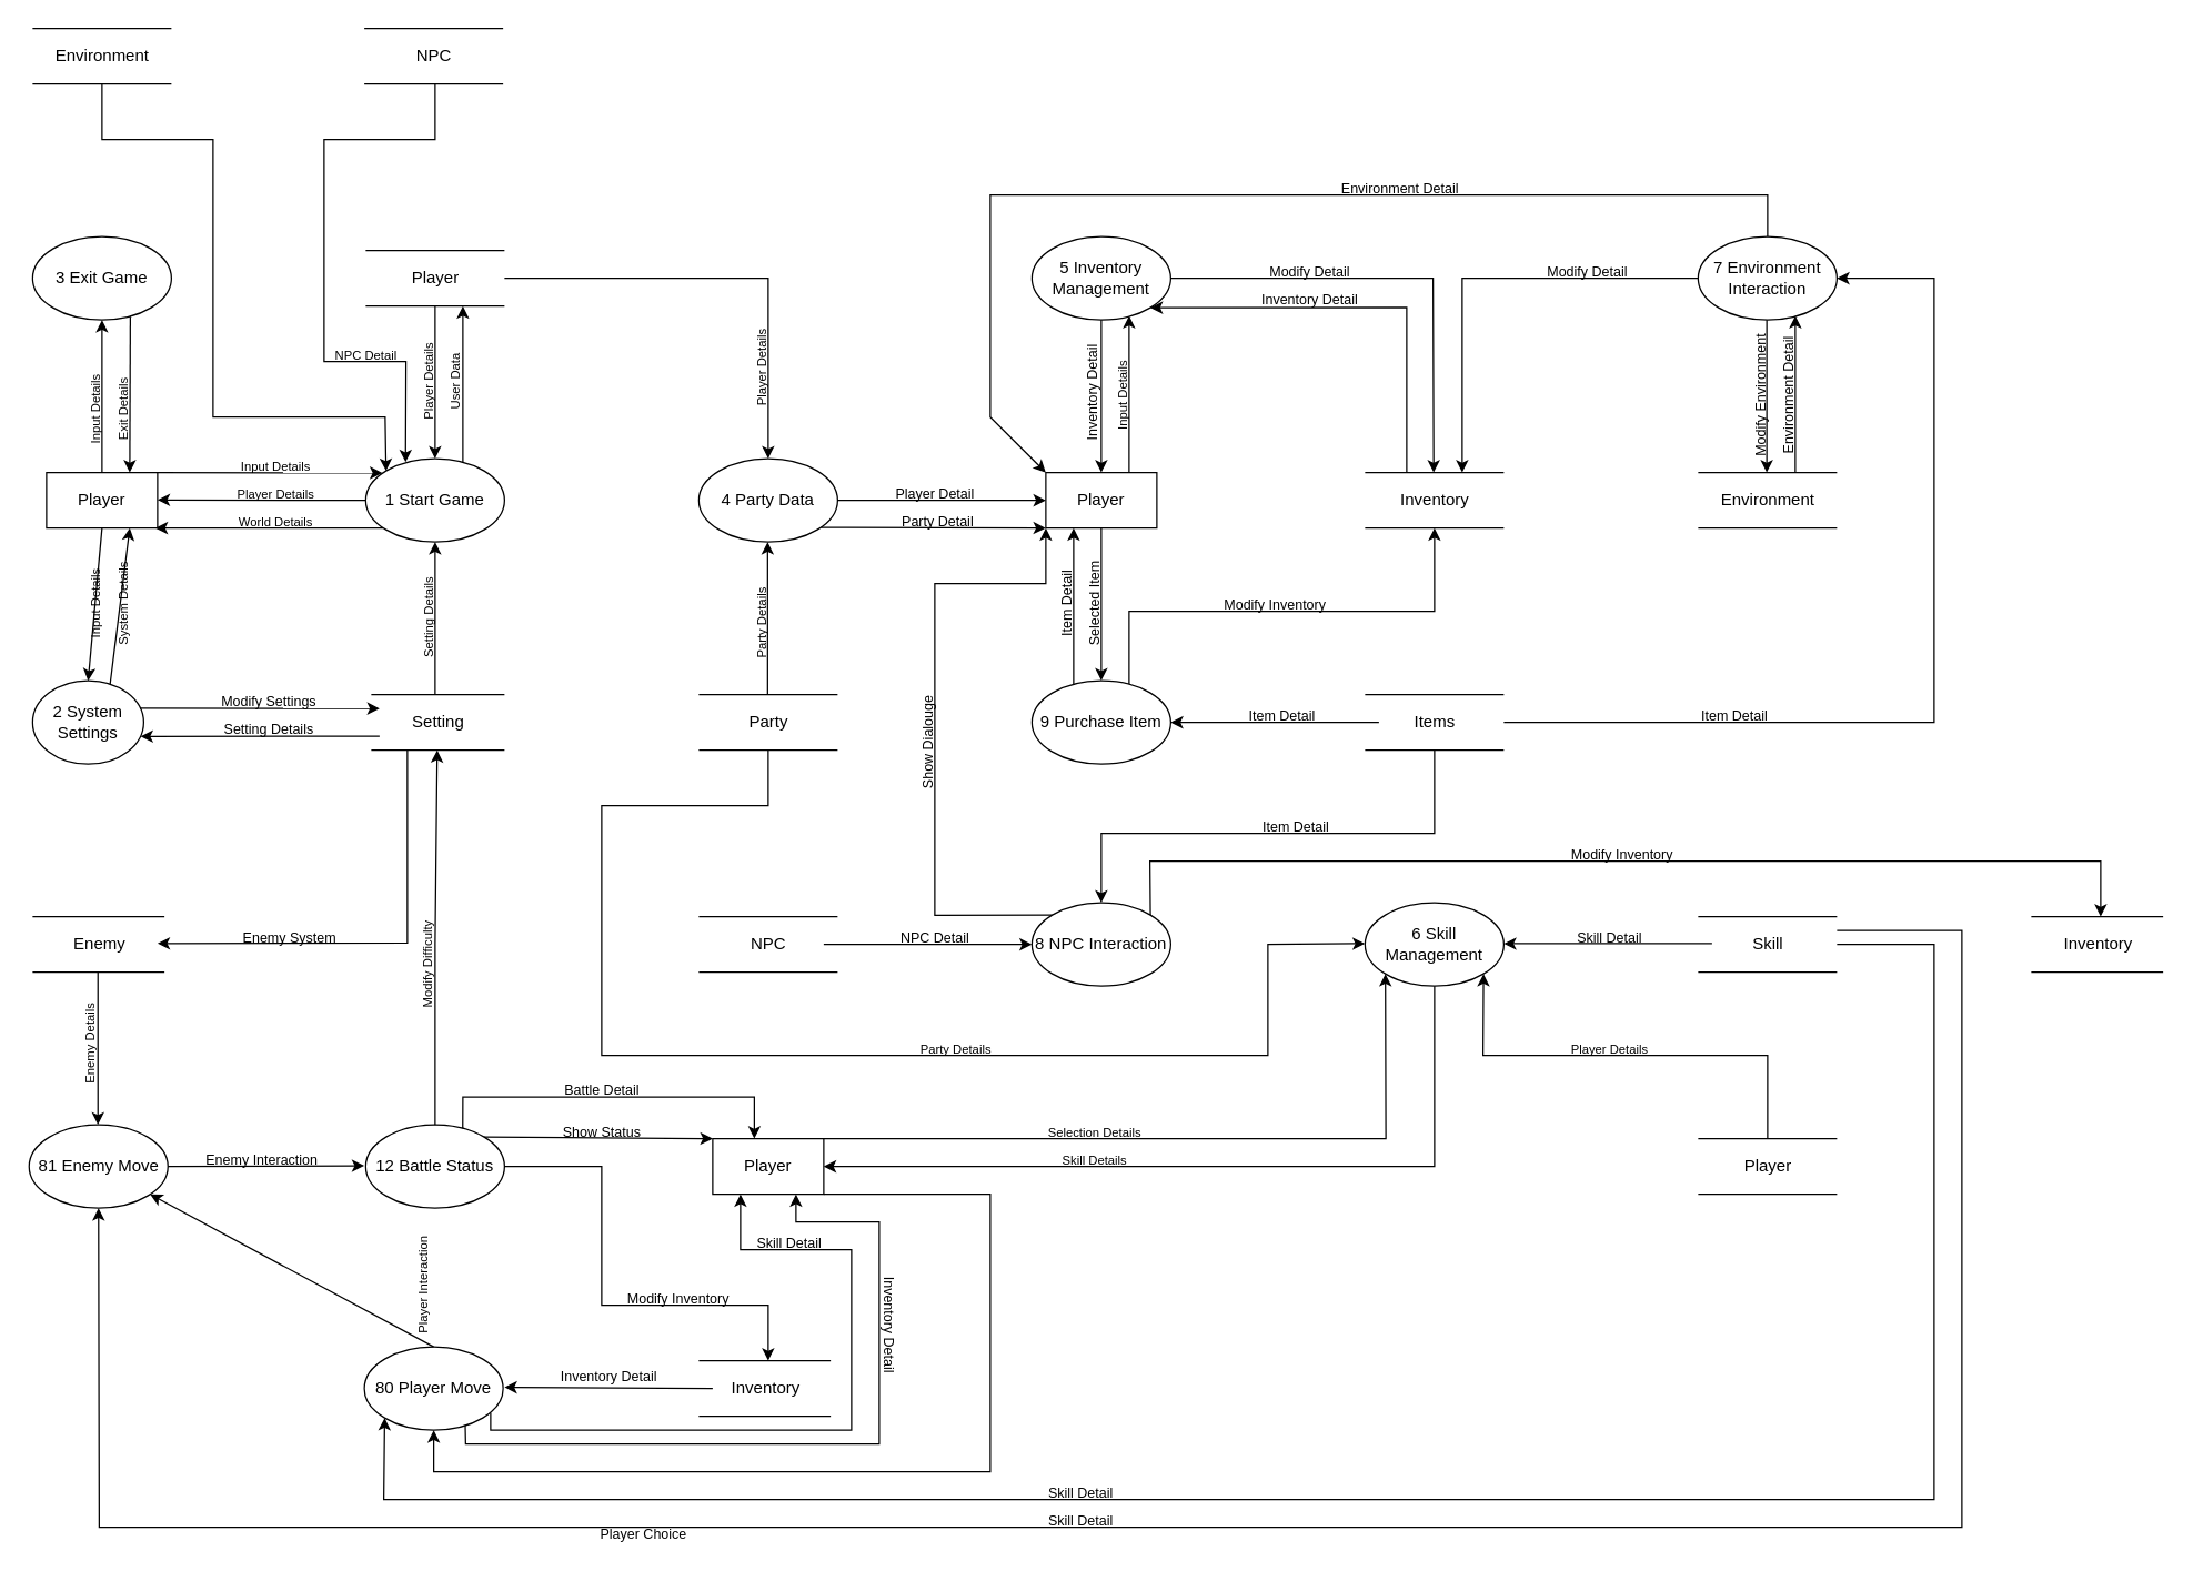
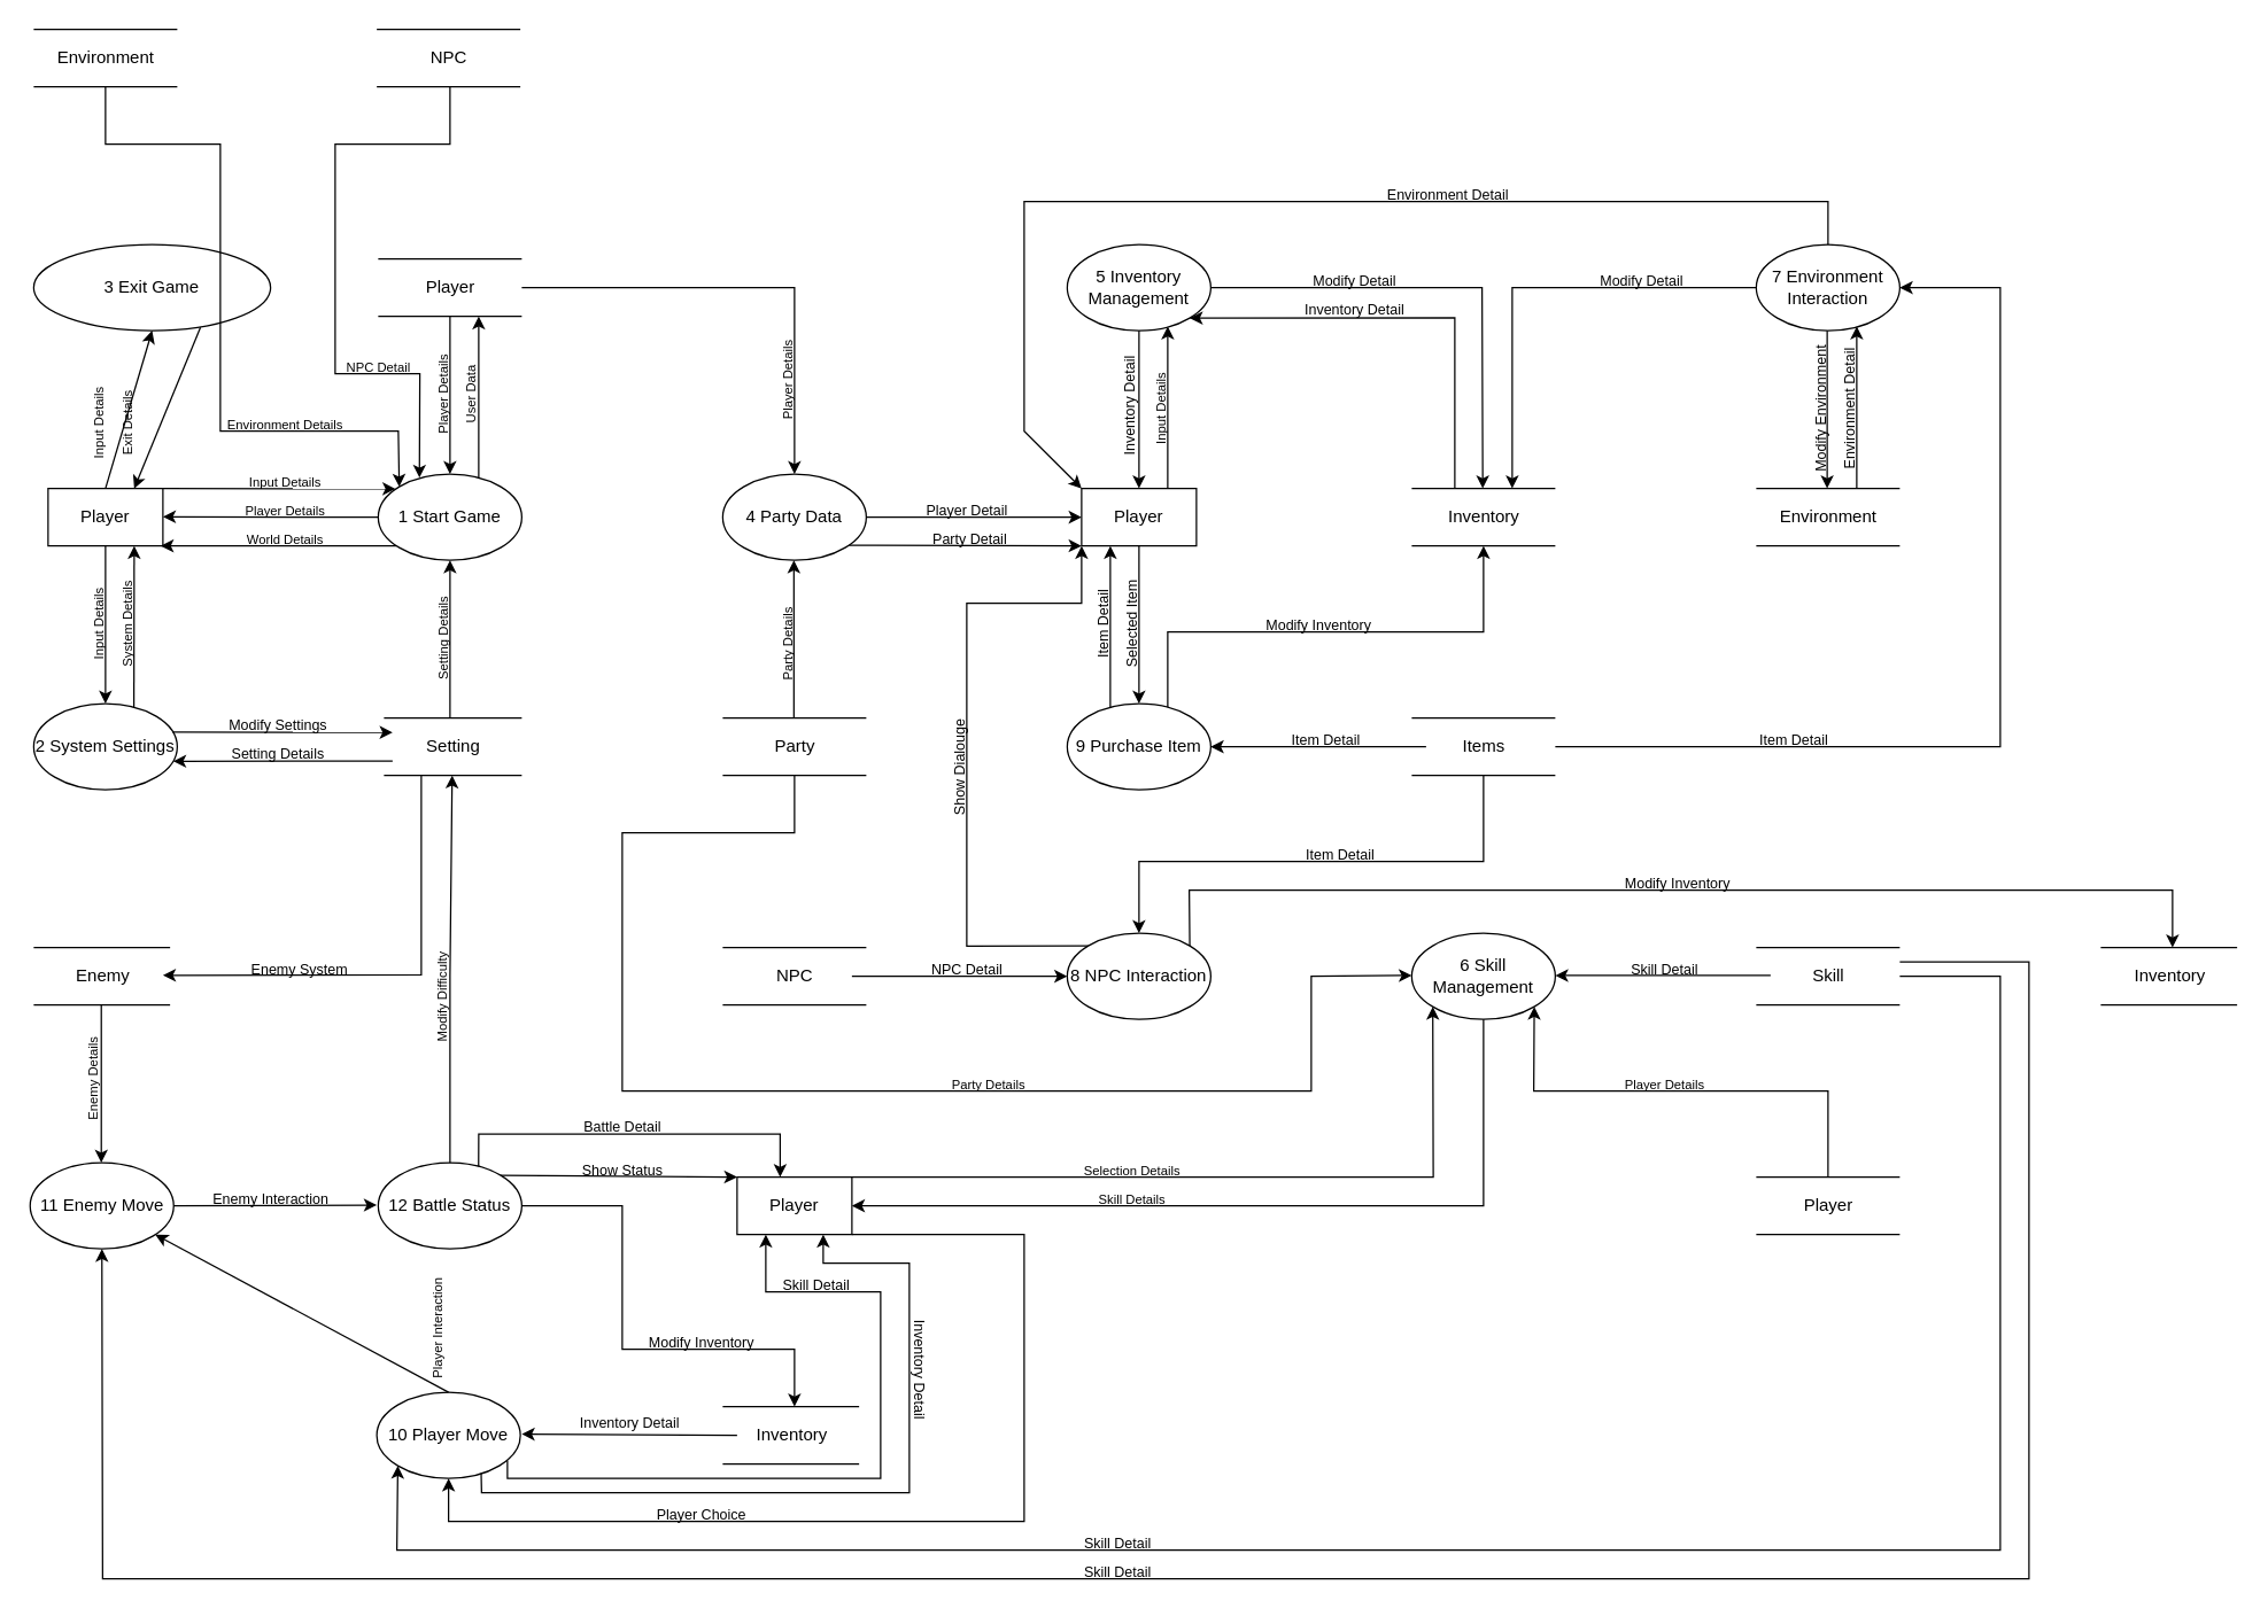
- <mxCell id="5" value="3 Exit Game" style="ellipse;whiteSpace=wrap;html=1;" parent="1" vertex="1"><mxGeometry x="23" y="170" width="100" height="60" as="geometry" /></mxCell>
+ <mxCell id="5" value="3 Exit Game" style="ellipse;whiteSpace=wrap;html=1;" parent="1" vertex="1"><mxGeometry x="23" y="170" width="165" height="60" as="geometry" /></mxCell>
+ <mxCell id="157" value="&lt;font style=&quot;font-size: 9px;&quot;&gt;Environment Details&lt;/font&gt;" style="text;html=1;align=center;verticalAlign=middle;resizable=0;points=[];autosize=1;strokeColor=none;fillColor=none;" parent="1" vertex="1"><mxGeometry x="148" y="280" width="100" height="30" as="geometry" /></mxCell>
- <mxCell id="4" value="2 System Settings" style="ellipse;whiteSpace=wrap;html=1;" parent="1" vertex="1"><mxGeometry x="23" y="490" width="80" height="60" as="geometry" /></mxCell>
+ <mxCell id="4" value="2 System Settings" style="ellipse;whiteSpace=wrap;html=1;" parent="1" vertex="1"><mxGeometry x="23" y="490" width="100" height="60" as="geometry" /></mxCell>
- <mxCell id="12" value="81 Enemy Move" style="ellipse;whiteSpace=wrap;html=1;" parent="1" vertex="1"><mxGeometry x="20.5" y="810" width="100" height="60" as="geometry" /></mxCell>
+ <mxCell id="12" value="11 Enemy Move" style="ellipse;whiteSpace=wrap;html=1;" parent="1" vertex="1"><mxGeometry x="20.5" y="810" width="100" height="60" as="geometry" /></mxCell>
- <mxCell id="11" value="80 Player Move" style="ellipse;whiteSpace=wrap;html=1;" parent="1" vertex="1"><mxGeometry x="262" y="970" width="100" height="60" as="geometry" /></mxCell>
+ <mxCell id="11" value="10 Player Move" style="ellipse;whiteSpace=wrap;html=1;" parent="1" vertex="1"><mxGeometry x="262" y="970" width="100" height="60" as="geometry" /></mxCell>
- <mxCell id="142" value="&lt;font size=&quot;1&quot;&gt;Player Choice&lt;/font&gt;" style="text;html=1;align=center;verticalAlign=middle;resizable=0;points=[];autosize=1;strokeColor=none;fillColor=none;" parent="1" vertex="1"><mxGeometry x="418" y="1090" width="90" height="30" as="geometry" /></mxCell>
+ <mxCell id="142" value="&lt;font size=&quot;1&quot;&gt;Player Choice&lt;/font&gt;" style="text;html=1;align=center;verticalAlign=middle;resizable=0;points=[];autosize=1;strokeColor=none;fillColor=none;" parent="1" vertex="1"><mxGeometry x="443" y="1040" width="90" height="30" as="geometry" /></mxCell>
